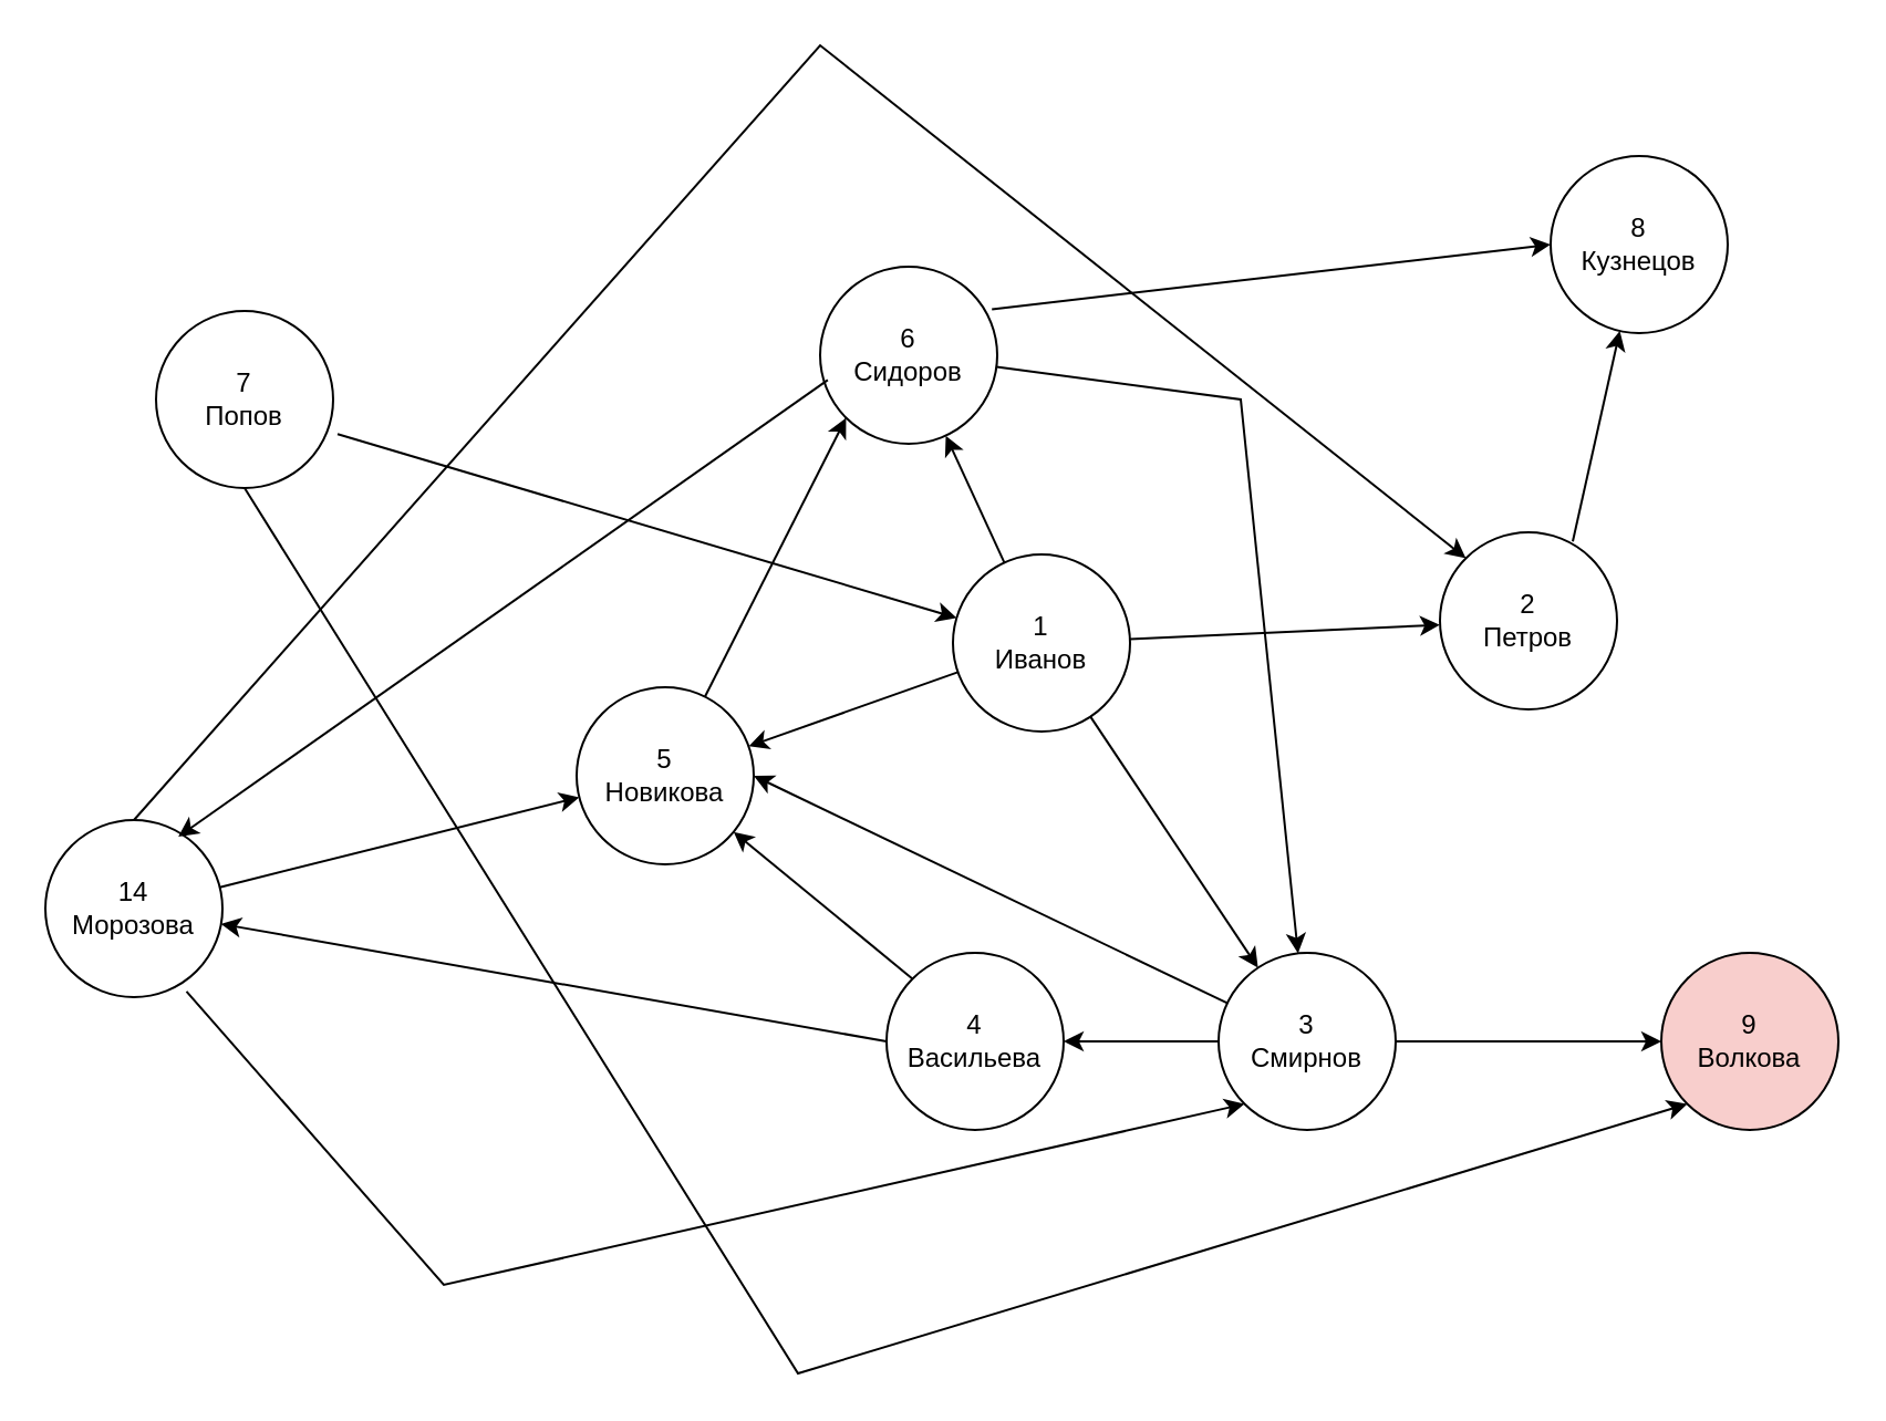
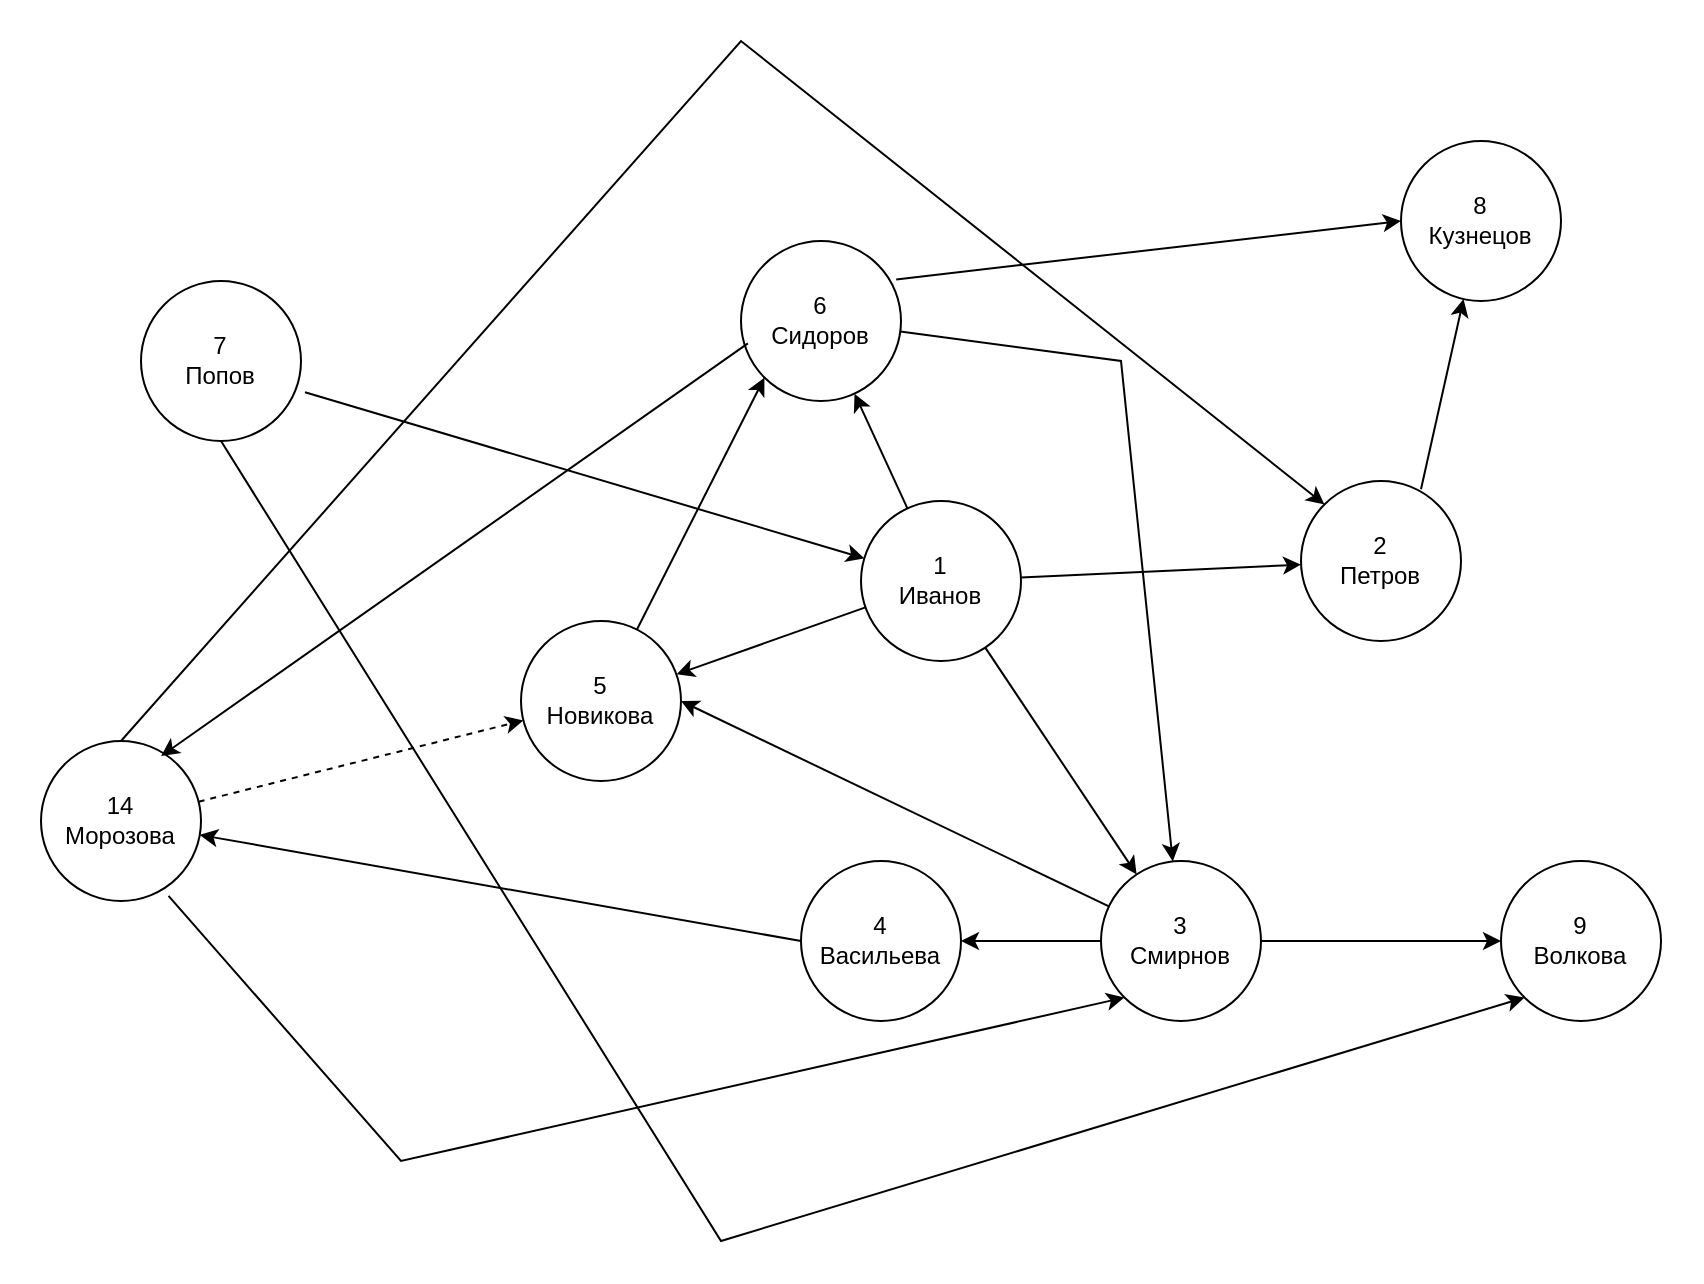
- <mxCell id="30" value="" style="endArrow=classic;html=1;rounded=0;" edge="1" parent="1" source="8" target="10"><mxGeometry width="50" height="50" relative="1" as="geometry"><mxPoint x="400" y="280" as="sourcePoint" /><mxPoint x="450" y="230" as="targetPoint" /></mxGeometry></mxCell>
+ <mxCell id="30" value="" style="endArrow=classic;html=1;rounded=0;dashed=1;" edge="1" parent="1" source="8" target="10"><mxGeometry width="50" height="50" relative="1" as="geometry"><mxPoint x="400" y="280" as="sourcePoint" /><mxPoint x="450" y="230" as="targetPoint" /></mxGeometry></mxCell>
- <mxCell id="20" value="" style="endArrow=classic;html=1;rounded=0;exitX=0;exitY=0;exitDx=0;exitDy=0;" edge="1" parent="1" source="6" target="10"><mxGeometry width="50" height="50" relative="1" as="geometry"><mxPoint x="520" y="350" as="sourcePoint" /><mxPoint x="570" y="300" as="targetPoint" /></mxGeometry></mxCell>
- <mxCell id="3" value="9&lt;div&gt;Волкова&lt;/div&gt;" style="ellipse;whiteSpace=wrap;html=1;aspect=fixed;fillColor=#f8cecc;" vertex="1" parent="1"><mxGeometry x="750" y="430" width="80" height="80" as="geometry" /></mxCell>
+ <mxCell id="3" value="9&lt;div&gt;Волкова&lt;/div&gt;" style="ellipse;whiteSpace=wrap;html=1;aspect=fixed;" vertex="1" parent="1"><mxGeometry x="750" y="430" width="80" height="80" as="geometry" /></mxCell>
